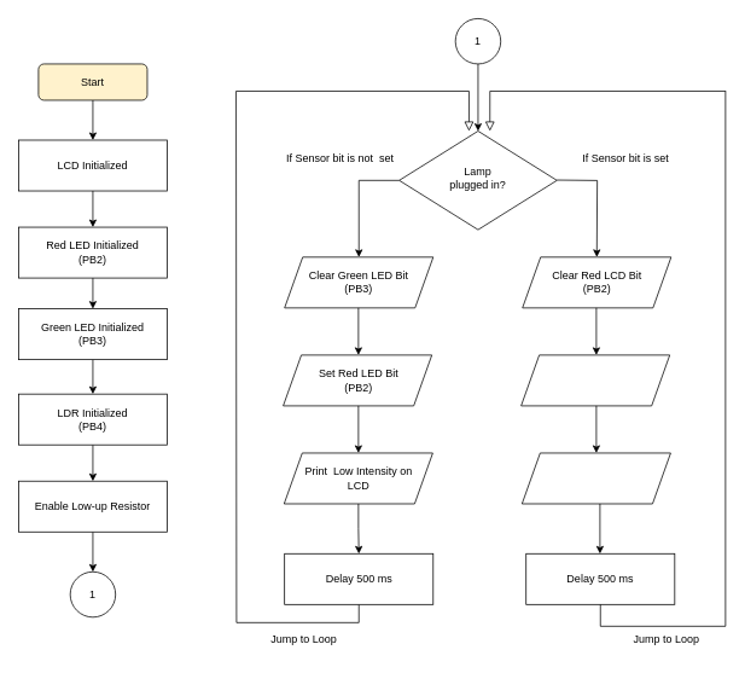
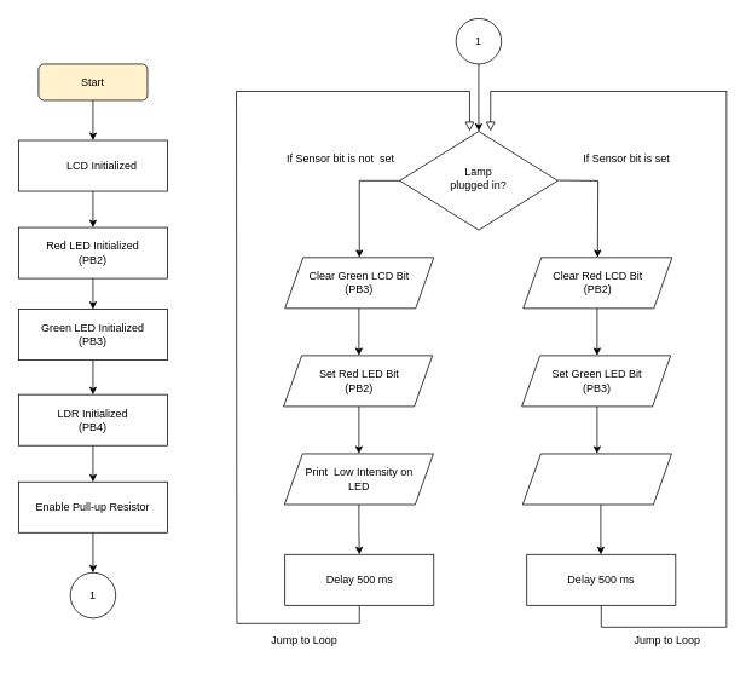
- <mxCell id="11" value="LCD Initialized" style="text;html=1;strokeColor=none;fillColor=none;align=center;verticalAlign=middle;whiteSpace=wrap;rounded=0;" vertex="1" parent="1"><mxGeometry x="52" y="167" width="100" height="30" as="geometry" /></mxCell>
+ <mxCell id="11" value="LCD Initialized" style="text;html=1;strokeColor=none;fillColor=none;align=center;verticalAlign=middle;whiteSpace=wrap;rounded=0;" vertex="1" parent="1"><mxGeometry x="62" y="167" width="100" height="30" as="geometry" /></mxCell>
- <mxCell id="30" value="Clear Green LED Bit (PB3)" style="text;html=1;strokeColor=none;fillColor=none;align=center;verticalAlign=middle;whiteSpace=wrap;rounded=0;" vertex="1" parent="1"><mxGeometry x="334" y="296" width="123" height="30" as="geometry" /></mxCell>
+ <mxCell id="30" value="Clear Green LCD Bit (PB3)" style="text;html=1;strokeColor=none;fillColor=none;align=center;verticalAlign=middle;whiteSpace=wrap;rounded=0;" vertex="1" parent="1"><mxGeometry x="334" y="296" width="123" height="30" as="geometry" /></mxCell>
+ <mxCell id="39" value="Set Green LED Bit (PB3)" style="text;html=1;strokeColor=none;fillColor=none;align=center;verticalAlign=middle;whiteSpace=wrap;rounded=0;" vertex="1" parent="1"><mxGeometry x="596" y="404" width="123" height="30" as="geometry" /></mxCell>
- <mxCell id="33" value="Print&amp;nbsp; Low Intensity on LCD" style="text;html=1;strokeColor=none;fillColor=none;align=center;verticalAlign=middle;whiteSpace=wrap;rounded=0;" vertex="1" parent="1"><mxGeometry x="333.5" y="512" width="123" height="30" as="geometry" /></mxCell>
+ <mxCell id="33" value="Print&amp;nbsp; Low Intensity on LED" style="text;html=1;strokeColor=none;fillColor=none;align=center;verticalAlign=middle;whiteSpace=wrap;rounded=0;" vertex="1" parent="1"><mxGeometry x="333.5" y="512" width="123" height="30" as="geometry" /></mxCell>
- <mxCell id="23" value="Enable Low-up Resistor" style="text;html=1;strokeColor=none;fillColor=none;align=center;verticalAlign=middle;whiteSpace=wrap;rounded=0;" vertex="1" parent="1"><mxGeometry x="37" y="543" width="130" height="30" as="geometry" /></mxCell>
+ <mxCell id="23" value="Enable Pull-up Resistor" style="text;html=1;strokeColor=none;fillColor=none;align=center;verticalAlign=middle;whiteSpace=wrap;rounded=0;" vertex="1" parent="1"><mxGeometry x="37" y="543" width="130" height="30" as="geometry" /></mxCell>
